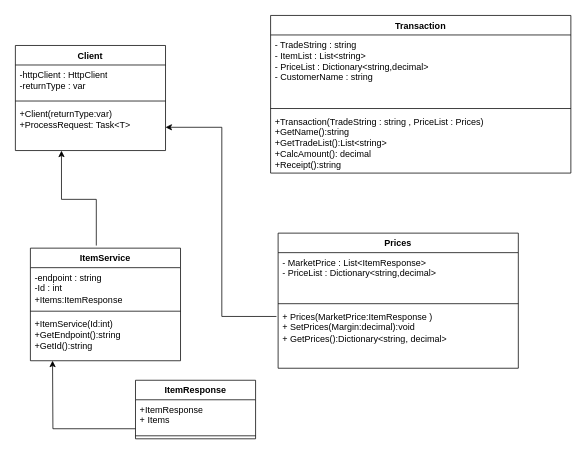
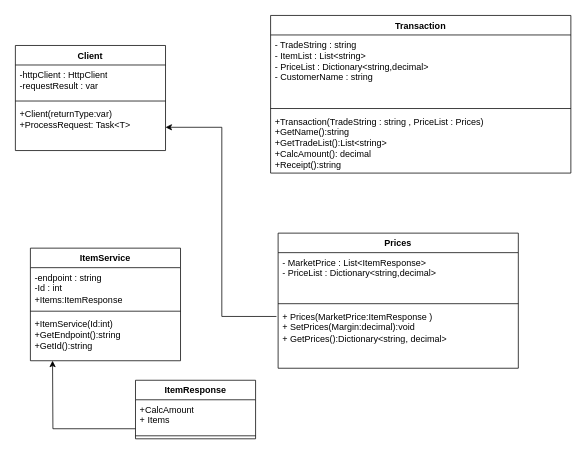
- <mxCell id="18" value="-httpClient : HttpClient&lt;br&gt;-returnType : var" style="text;strokeColor=none;fillColor=none;align=left;verticalAlign=top;spacingLeft=4;spacingRight=4;overflow=hidden;rotatable=0;points=[[0,0.5],[1,0.5]];portConstraint=eastwest;whiteSpace=wrap;html=1;" parent="17" vertex="1"><mxGeometry y="26" width="200" height="44" as="geometry" /></mxCell>
+ <mxCell id="18" value="-httpClient : HttpClient&lt;br&gt;-requestResult : var" style="text;strokeColor=none;fillColor=none;align=left;verticalAlign=top;spacingLeft=4;spacingRight=4;overflow=hidden;rotatable=0;points=[[0,0.5],[1,0.5]];portConstraint=eastwest;whiteSpace=wrap;html=1;" parent="17" vertex="1"><mxGeometry y="26" width="200" height="44" as="geometry" /></mxCell>
- <mxCell id="21" style="edgeStyle=orthogonalEdgeStyle;rounded=0;orthogonalLoop=1;jettySize=auto;html=1;exitX=0.439;exitY=-0.023;exitDx=0;exitDy=0;exitPerimeter=0;entryX=0.307;entryY=1.003;entryDx=0;entryDy=0;entryPerimeter=0;" parent="1" source="13" target="20" edge="1"><mxGeometry relative="1" as="geometry"><mxPoint x="370" y="199" as="sourcePoint" /><mxPoint x="130" y="220" as="targetPoint" /></mxGeometry></mxCell>
- <mxCell id="7" value="+ItemResponse&lt;br&gt;+ Items" style="text;strokeColor=none;fillColor=none;align=left;verticalAlign=top;spacingLeft=4;spacingRight=4;overflow=hidden;rotatable=0;points=[[0,0.5],[1,0.5]];portConstraint=eastwest;whiteSpace=wrap;html=1;" parent="6" vertex="1"><mxGeometry y="26" width="160" height="44" as="geometry" /></mxCell>
+ <mxCell id="7" value="+CalcAmount&lt;br&gt;+ Items" style="text;strokeColor=none;fillColor=none;align=left;verticalAlign=top;spacingLeft=4;spacingRight=4;overflow=hidden;rotatable=0;points=[[0,0.5],[1,0.5]];portConstraint=eastwest;whiteSpace=wrap;html=1;" parent="6" vertex="1"><mxGeometry y="26" width="160" height="44" as="geometry" /></mxCell>
